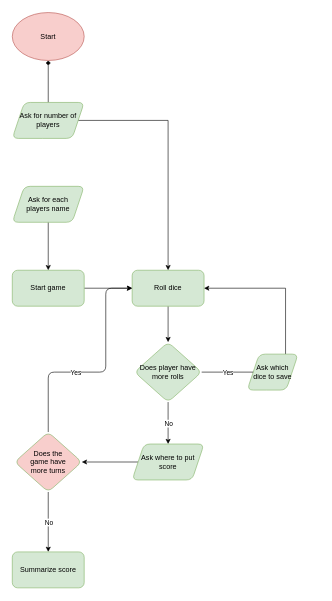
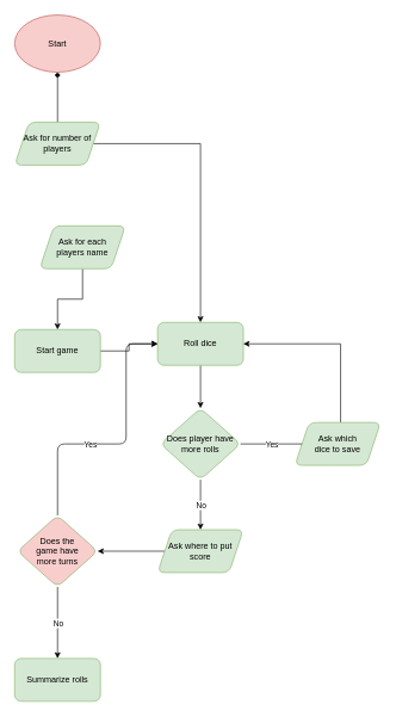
- <mxCell id="6" value="Ask for each&lt;br&gt;players name" style="shape=parallelogram;perimeter=parallelogramPerimeter;whiteSpace=wrap;html=1;fixedSize=1;rounded=1;strokeColor=#82b366;fillColor=#d5e8d4;" vertex="1" parent="1"><mxGeometry x="20" y="310" width="120" height="60" as="geometry" /></mxCell>
+ <mxCell id="6" value="Ask for each&lt;br&gt;players name" style="shape=parallelogram;perimeter=parallelogramPerimeter;whiteSpace=wrap;html=1;fixedSize=1;rounded=1;strokeColor=#82b366;fillColor=#d5e8d4;" vertex="1" parent="1"><mxGeometry x="55" y="315" width="120" height="60" as="geometry" /></mxCell>
- <mxCell id="8" value="Start game" style="whiteSpace=wrap;html=1;rounded=1;strokeColor=#82b366;fillColor=#d5e8d4;" vertex="1" parent="1"><mxGeometry x="20" y="450" width="120" height="60" as="geometry" /></mxCell>
+ <mxCell id="8" value="Start game" style="whiteSpace=wrap;html=1;rounded=1;strokeColor=#82b366;fillColor=#d5e8d4;" vertex="1" parent="1"><mxGeometry x="20" y="460" width="120" height="60" as="geometry" /></mxCell>
- <mxCell id="14" value="Ask which&lt;br&gt;dice to save" style="shape=parallelogram;perimeter=parallelogramPerimeter;whiteSpace=wrap;html=1;fixedSize=1;rounded=1;strokeColor=#82b366;fillColor=#d5e8d4;" vertex="1" parent="1"><mxGeometry x="412" y="590" width="85" height="60" as="geometry" /></mxCell>
+ <mxCell id="14" value="Ask which&lt;br&gt;dice to save" style="shape=parallelogram;perimeter=parallelogramPerimeter;whiteSpace=wrap;html=1;fixedSize=1;rounded=1;strokeColor=#82b366;fillColor=#d5e8d4;" vertex="1" parent="1"><mxGeometry x="412" y="590" width="120" height="60" as="geometry" /></mxCell>
- <mxCell id="26" value="Summarize score" style="rounded=1;whiteSpace=wrap;html=1;fillColor=#d5e8d4;strokeColor=#82b366;" vertex="1" parent="1"><mxGeometry x="20" y="920" width="120" height="60" as="geometry" /></mxCell>
+ <mxCell id="26" value="Summarize rolls" style="rounded=1;whiteSpace=wrap;html=1;fillColor=#d5e8d4;strokeColor=#82b366;" vertex="1" parent="1"><mxGeometry x="20" y="920" width="120" height="60" as="geometry" /></mxCell>
